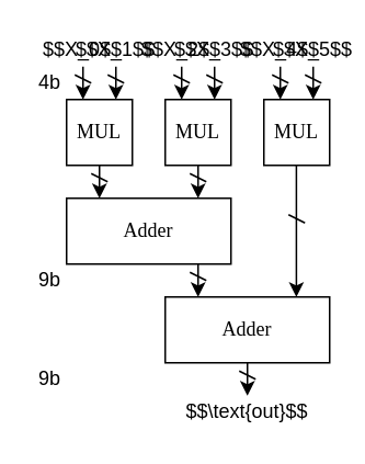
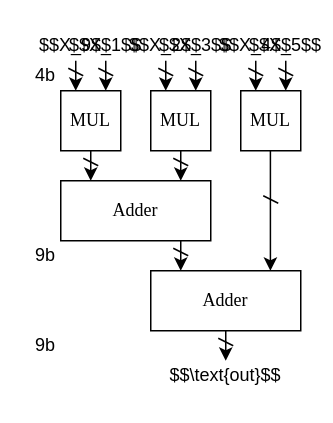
- <mxCell id="3" value="$$X_0$$" style="text;html=1;align=center;verticalAlign=middle;whiteSpace=wrap;rounded=0;" vertex="1" parent="1"><mxGeometry x="40" y="20" width="20" height="20" as="geometry" /></mxCell>
+ <mxCell id="3" value="$$X_9$$" style="text;html=1;align=center;verticalAlign=middle;whiteSpace=wrap;rounded=0;" vertex="1" parent="1"><mxGeometry x="40" y="20" width="20" height="20" as="geometry" /></mxCell>
